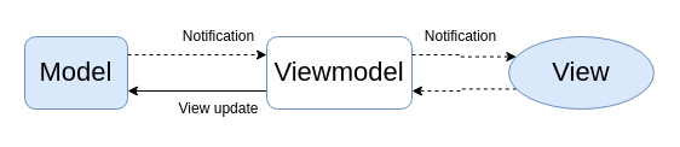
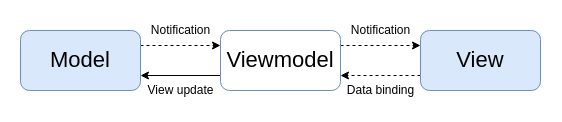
- <mxCell id="3" value="&lt;font style=&quot;font-size: 22px&quot;&gt;Model&lt;/font&gt;" style="rounded=1;whiteSpace=wrap;html=1;fillColor=#dae8fc;strokeColor=#6c8ebf;" vertex="1" parent="1"><mxGeometry x="20" y="30" width="85" height="60" as="geometry" /></mxCell>
+ <mxCell id="3" value="&lt;font style=&quot;font-size: 22px&quot;&gt;Model&lt;/font&gt;" style="rounded=1;whiteSpace=wrap;html=1;fillColor=#dae8fc;strokeColor=#6c8ebf;" vertex="1" parent="1"><mxGeometry x="20" y="30" width="120" height="60" as="geometry" /></mxCell>
- <mxCell id="8" value="&lt;font style=&quot;font-size: 22px&quot;&gt;View&lt;/font&gt;" style="ellipse;whiteSpace=wrap;html=1;fillColor=#dae8fc;strokeColor=#6c8ebf;" vertex="1" parent="1"><mxGeometry x="420" y="30" width="120" height="60" as="geometry" /></mxCell>
+ <mxCell id="8" value="&lt;font style=&quot;font-size: 22px&quot;&gt;View&lt;/font&gt;" style="rounded=1;whiteSpace=wrap;html=1;fillColor=#dae8fc;strokeColor=#6c8ebf;" vertex="1" parent="1"><mxGeometry x="420" y="30" width="120" height="60" as="geometry" /></mxCell>
+ <mxCell id="9" value="Data binding" style="text;html=1;align=center;verticalAlign=middle;resizable=0;points=[];autosize=1;strokeColor=none;fillColor=none;" vertex="1" parent="1"><mxGeometry x="340" y="80" width="80" height="20" as="geometry" /></mxCell>
